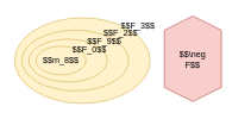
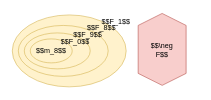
- <mxCell id="9" value="$$F_3$$" style="text;html=1;strokeColor=none;fillColor=none;align=center;verticalAlign=middle;whiteSpace=wrap;rounded=0;" vertex="1" parent="1"><mxGeometry x="163" y="20" width="60" height="30" as="geometry" /></mxCell>
+ <mxCell id="9" value="$$F_1$$" style="text;html=1;strokeColor=none;fillColor=none;align=center;verticalAlign=middle;whiteSpace=wrap;rounded=0;" vertex="1" parent="1"><mxGeometry x="163" y="20" width="60" height="30" as="geometry" /></mxCell>
- <mxCell id="8" value="$$F_2$$" style="text;html=1;strokeColor=none;fillColor=none;align=center;verticalAlign=middle;whiteSpace=wrap;rounded=0;" vertex="1" parent="1"><mxGeometry x="139" y="31" width="60" height="30" as="geometry" /></mxCell>
+ <mxCell id="8" value="$$F_8$$" style="text;html=1;strokeColor=none;fillColor=none;align=center;verticalAlign=middle;whiteSpace=wrap;rounded=0;" vertex="1" parent="1"><mxGeometry x="139" y="31" width="60" height="30" as="geometry" /></mxCell>
